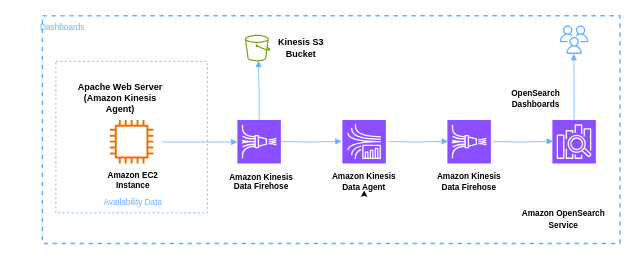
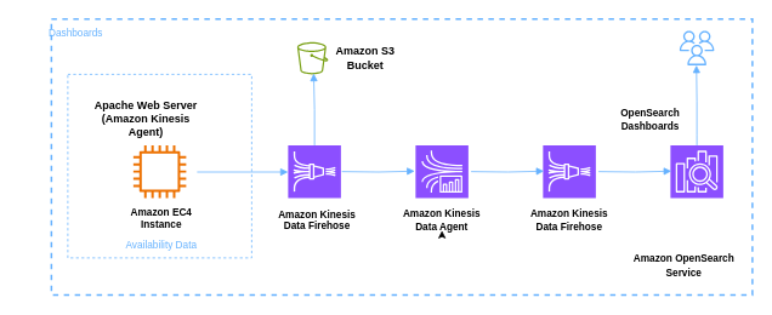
- <mxCell id="11" value="Kinesis S3&lt;div&gt;Bucket&lt;/div&gt;" style="rounded=0;whiteSpace=wrap;html=1;align=center;fillColor=none;strokeWidth=0;strokeColor=#FFFFFF;fontStyle=1" vertex="1" parent="1"><mxGeometry x="336" y="44.16" width="130" height="36.84" as="geometry" /></mxCell>
+ <mxCell id="11" value="Amazon S3&lt;div&gt;Bucket&lt;/div&gt;" style="rounded=0;whiteSpace=wrap;html=1;align=center;fillColor=none;strokeWidth=0;strokeColor=#FFFFFF;fontStyle=1" vertex="1" parent="1"><mxGeometry x="336" y="44.16" width="130" height="36.84" as="geometry" /></mxCell>
- <mxCell id="12" value="&lt;font style=&quot;font-size: 11px;&quot;&gt;Amazon EC2&lt;/font&gt;&lt;div style=&quot;font-size: 11px;&quot;&gt;&lt;font style=&quot;font-size: 11px;&quot;&gt;Instance&lt;/font&gt;&lt;/div&gt;" style="rounded=0;whiteSpace=wrap;html=1;align=center;fillColor=none;strokeWidth=0;strokeColor=#FFFFFF;fontStyle=1" vertex="1" parent="1"><mxGeometry x="114" y="223" width="126" height="32" as="geometry" /></mxCell>
+ <mxCell id="12" value="&lt;font style=&quot;font-size: 11px;&quot;&gt;Amazon EC4&lt;/font&gt;&lt;div style=&quot;font-size: 11px;&quot;&gt;&lt;font style=&quot;font-size: 11px;&quot;&gt;Instance&lt;/font&gt;&lt;/div&gt;" style="rounded=0;whiteSpace=wrap;html=1;align=center;fillColor=none;strokeWidth=0;strokeColor=#FFFFFF;fontStyle=1" vertex="1" parent="1"><mxGeometry x="114" y="223" width="126" height="32" as="geometry" /></mxCell>
